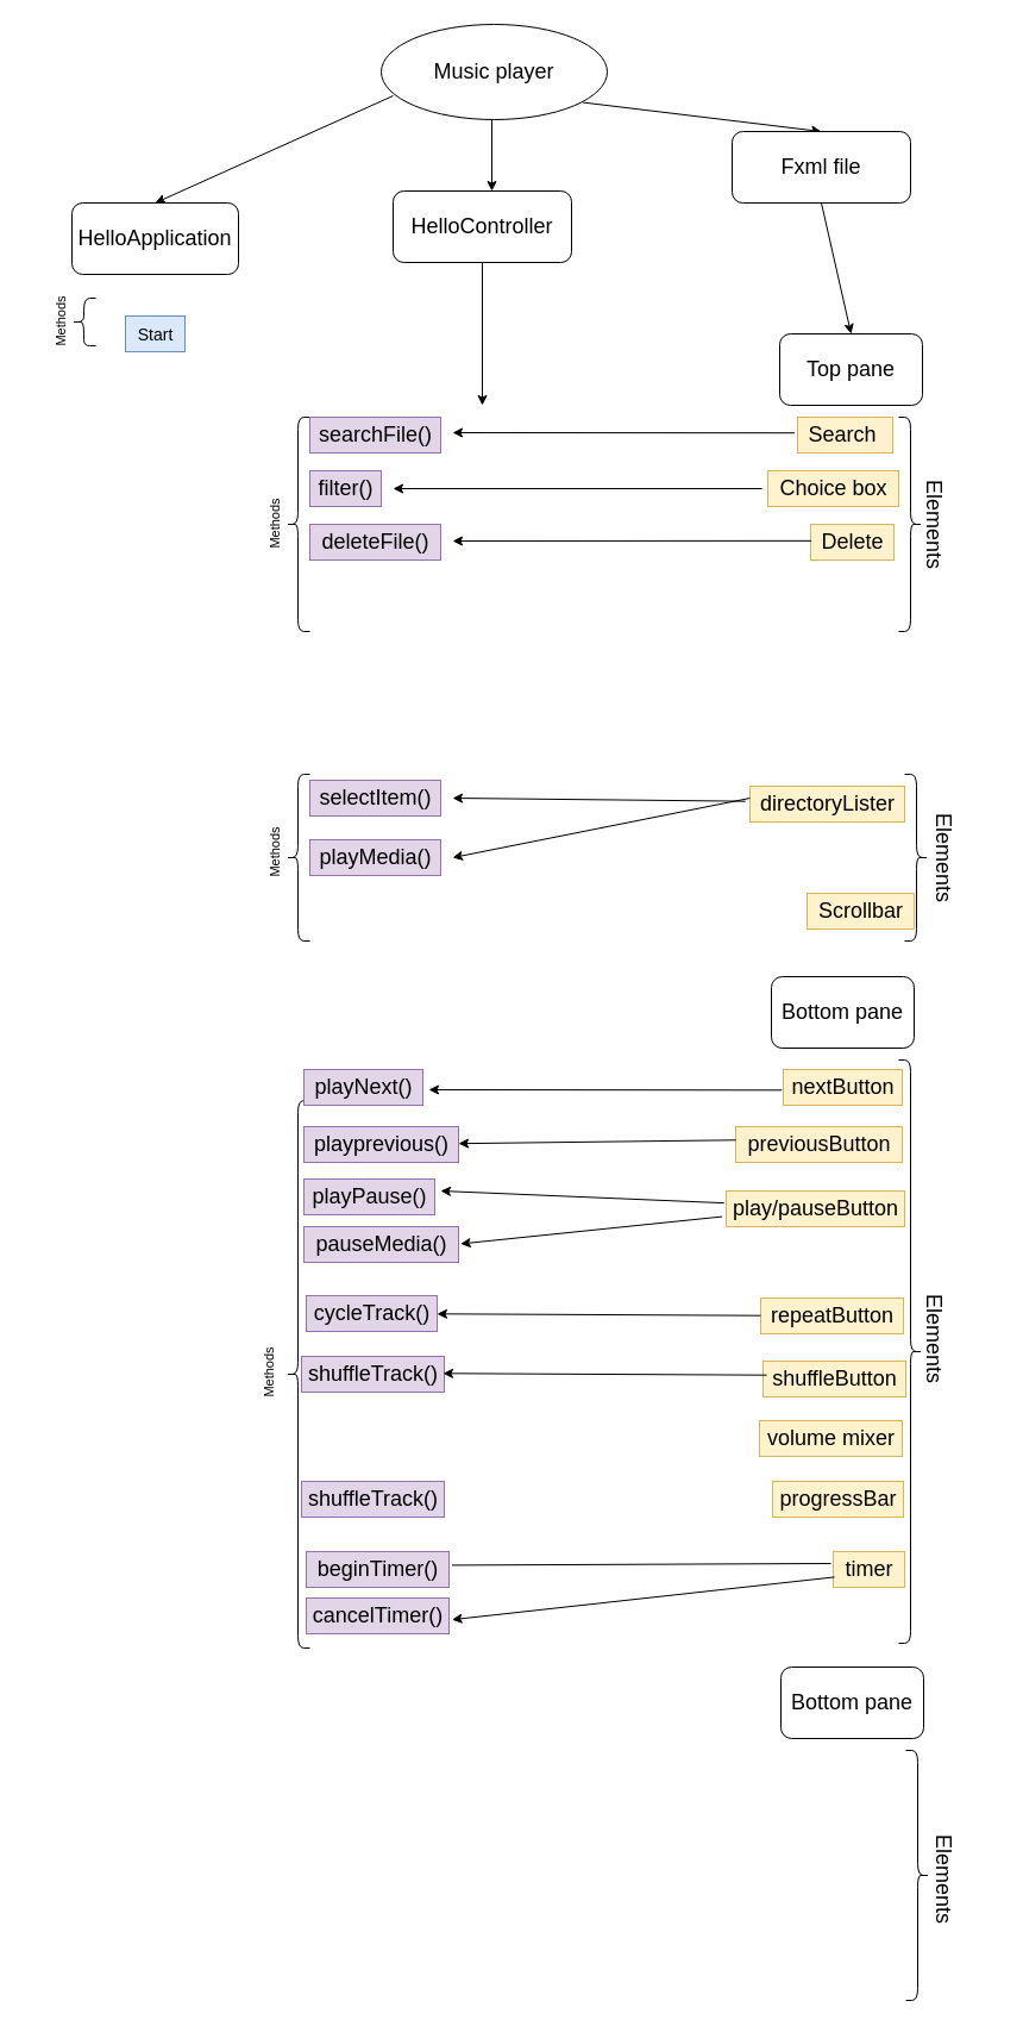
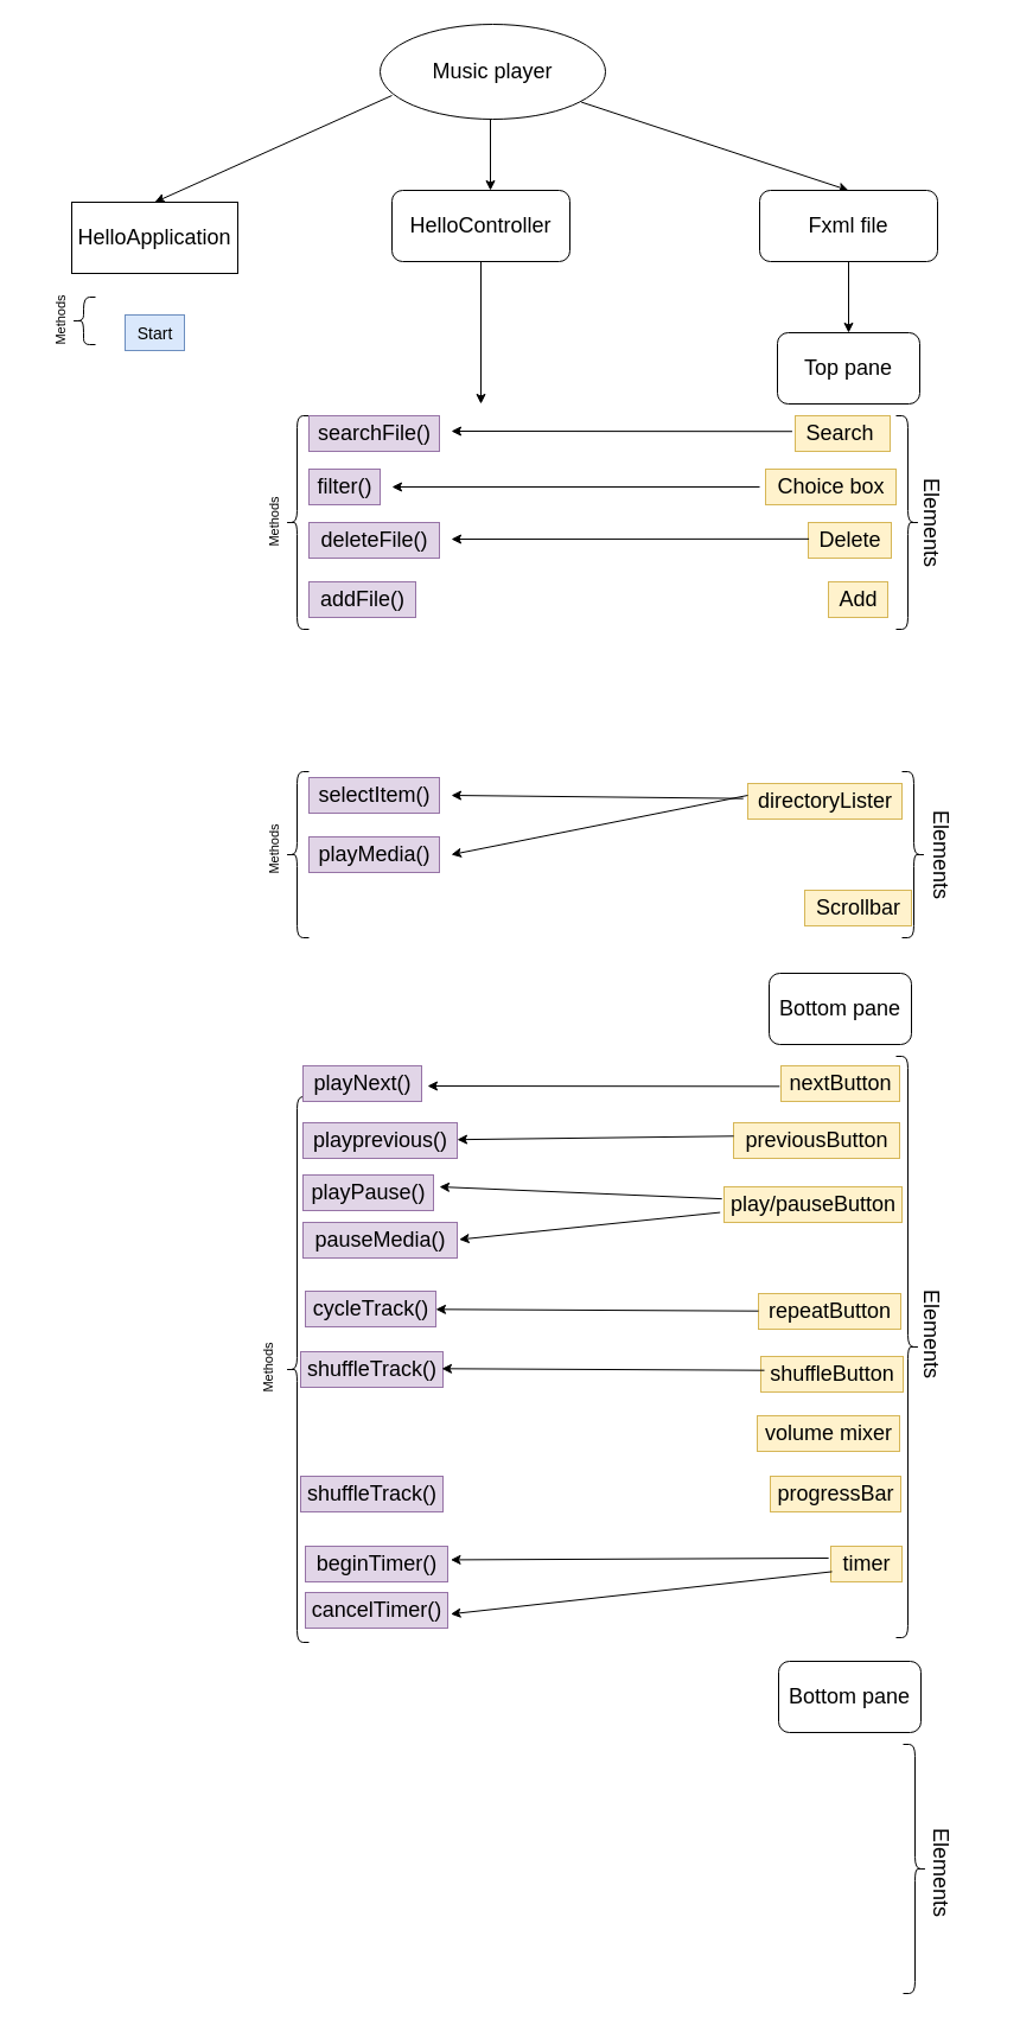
- <mxCell id="8" value="Fxml file" style="rounded=1;whiteSpace=wrap;html=1;fontSize=18;" vertex="1" parent="1"><mxGeometry x="615" y="110" width="150" height="60" as="geometry" /></mxCell>
+ <mxCell id="8" value="Fxml file" style="rounded=1;whiteSpace=wrap;html=1;fontSize=18;" vertex="1" parent="1"><mxGeometry x="640" y="160" width="150" height="60" as="geometry" /></mxCell>
- <mxCell id="6" value="HelloApplication" style="rounded=1;whiteSpace=wrap;html=1;fontSize=18;" vertex="1" parent="1"><mxGeometry x="60" y="170" width="140" height="60" as="geometry" /></mxCell>
+ <mxCell id="6" value="HelloApplication" style="whiteSpace=wrap;html=1;fontSize=18;rounded=0;" vertex="1" parent="1"><mxGeometry x="60" y="170" width="140" height="60" as="geometry" /></mxCell>
+ <mxCell id="27" value="addFile()" style="text;html=1;align=center;verticalAlign=middle;resizable=0;points=[];autosize=1;strokeColor=#9673a6;fillColor=#e1d5e7;fontSize=18;" vertex="1" parent="1"><mxGeometry x="260" y="490" width="90" height="30" as="geometry" /></mxCell>
+ <mxCell id="20" value="Add" style="text;html=1;align=center;verticalAlign=middle;resizable=0;points=[];autosize=1;strokeColor=#d6b656;fillColor=#fff2cc;fontSize=18;" vertex="1" parent="1"><mxGeometry x="698" y="490" width="50" height="30" as="geometry" /></mxCell>
- <mxCell id="71" value="" style="endArrow=none;html=1;rounded=0;fontSize=18;exitX=-0.031;exitY=0.333;exitDx=0;exitDy=0;exitPerimeter=0;entryX=1.021;entryY=0.381;entryDx=0;entryDy=0;entryPerimeter=0;" edge="1" parent="1" source="52" target="69"><mxGeometry width="50" height="50" relative="1" as="geometry"><mxPoint x="320" y="1210" as="sourcePoint" /><mxPoint x="370" y="1160" as="targetPoint" /></mxGeometry></mxCell>
+ <mxCell id="71" value="" style="endArrow=classic;html=1;rounded=0;fontSize=18;exitX=-0.031;exitY=0.333;exitDx=0;exitDy=0;exitPerimeter=0;entryX=1.021;entryY=0.381;entryDx=0;entryDy=0;entryPerimeter=0;" edge="1" parent="1" source="52" target="69"><mxGeometry width="50" height="50" relative="1" as="geometry"><mxPoint x="320" y="1210" as="sourcePoint" /><mxPoint x="370" y="1160" as="targetPoint" /></mxGeometry></mxCell>
